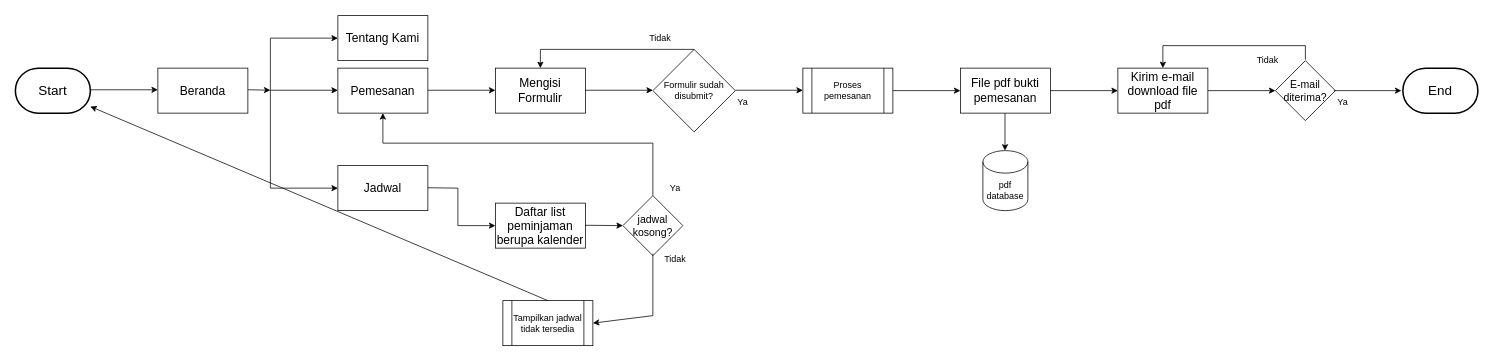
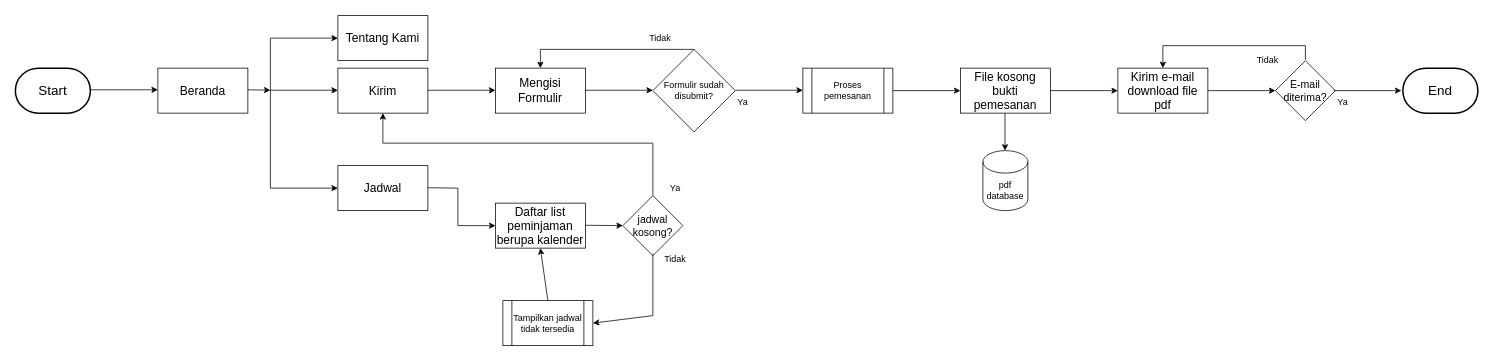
- <mxCell id="10" value="&lt;font size=&quot;3&quot;&gt;Pemesanan&lt;/font&gt;" style="rounded=0;whiteSpace=wrap;html=1;" vertex="1" parent="1"><mxGeometry x="450" y="90" width="120" height="60" as="geometry" /></mxCell>
+ <mxCell id="10" value="&lt;font size=&quot;3&quot;&gt;Kirim&lt;/font&gt;" style="rounded=0;whiteSpace=wrap;html=1;" vertex="1" parent="1"><mxGeometry x="450" y="90" width="120" height="60" as="geometry" /></mxCell>
- <mxCell id="26" value="&lt;font size=&quot;3&quot;&gt;File pdf bukti pemesanan&lt;/font&gt;" style="rounded=0;whiteSpace=wrap;html=1;" vertex="1" parent="1"><mxGeometry x="1280" y="90" width="120" height="60" as="geometry" /></mxCell>
+ <mxCell id="26" value="&lt;font size=&quot;3&quot;&gt;File kosong bukti pemesanan&lt;/font&gt;" style="rounded=0;whiteSpace=wrap;html=1;" vertex="1" parent="1"><mxGeometry x="1280" y="90" width="120" height="60" as="geometry" /></mxCell>
- <mxCell id="40" value="" style="endArrow=classic;html=1;rounded=0;exitX=0.5;exitY=0;exitDx=0;exitDy=0;" edge="1" parent="1" source="38" target="2"><mxGeometry width="50" height="50" relative="1" as="geometry"><mxPoint x="700" y="360" as="sourcePoint" /><mxPoint x="750" y="360.5" as="targetPoint" /></mxGeometry></mxCell>
+ <mxCell id="40" value="" style="endArrow=classic;html=1;rounded=0;entryX=0.5;entryY=1;entryDx=0;entryDy=0;exitX=0.5;exitY=0;exitDx=0;exitDy=0;" edge="1" parent="1" source="38" target="14"><mxGeometry width="50" height="50" relative="1" as="geometry"><mxPoint x="700" y="360" as="sourcePoint" /><mxPoint x="750" y="360.5" as="targetPoint" /></mxGeometry></mxCell>
